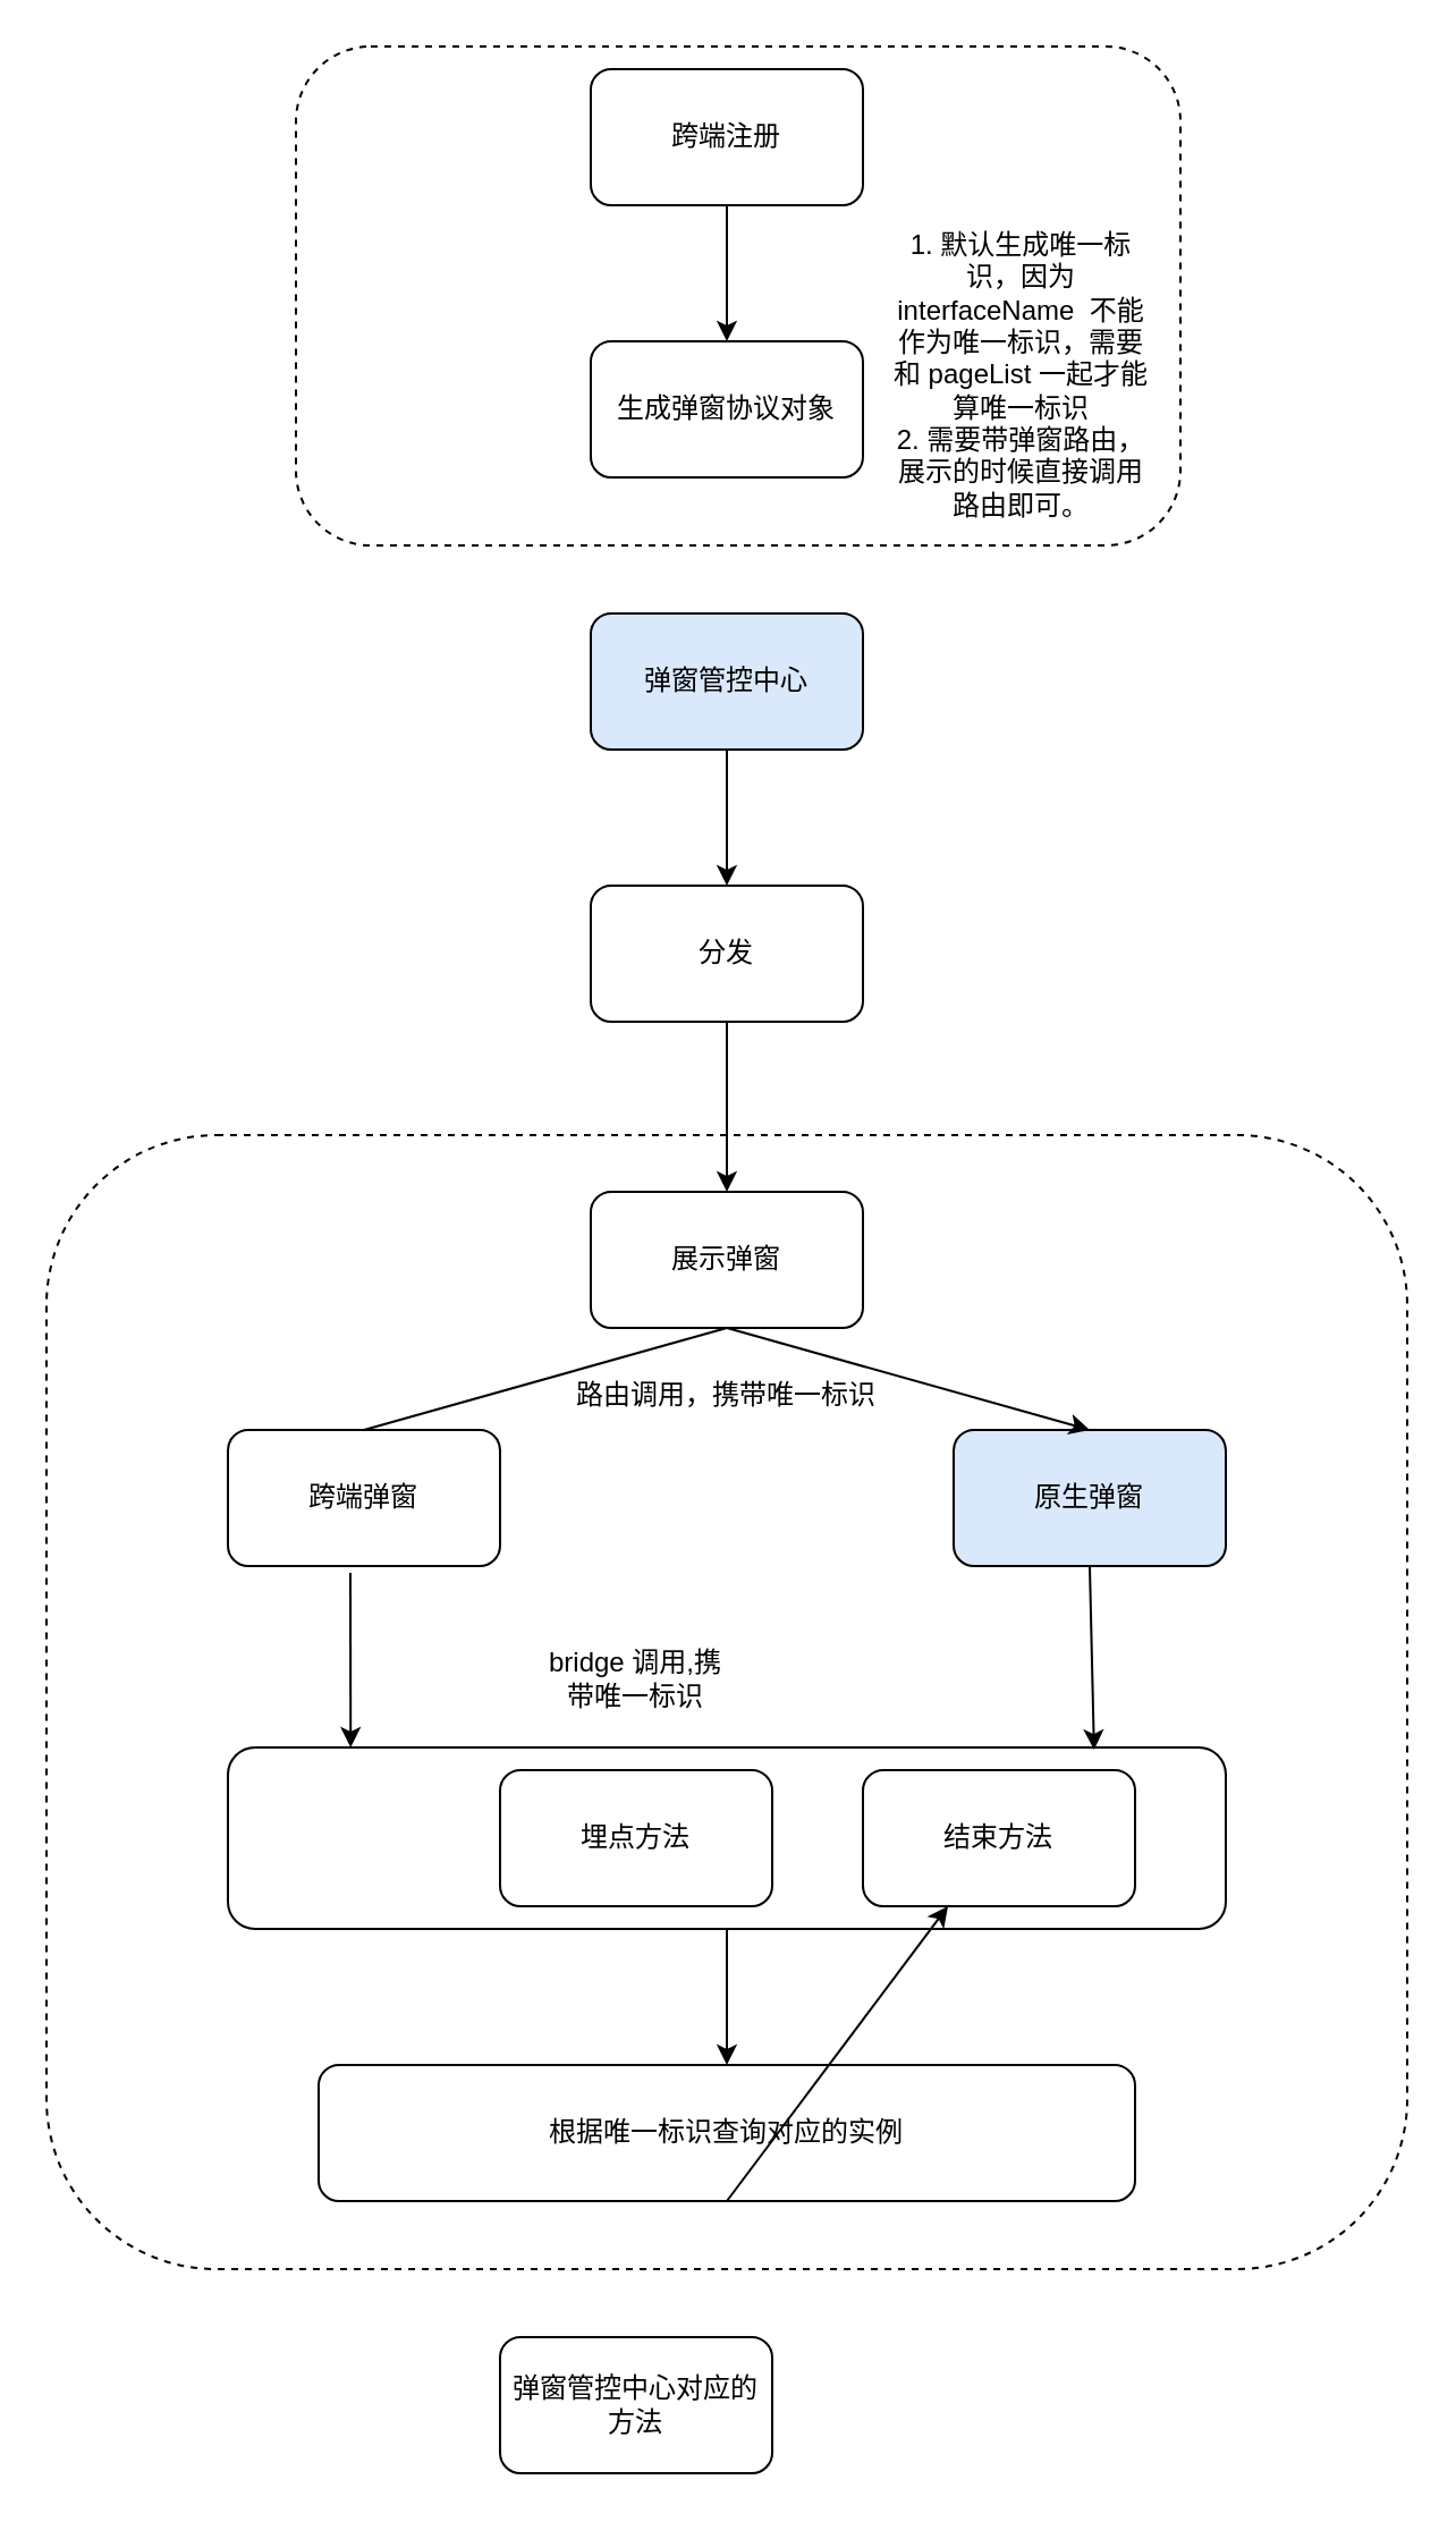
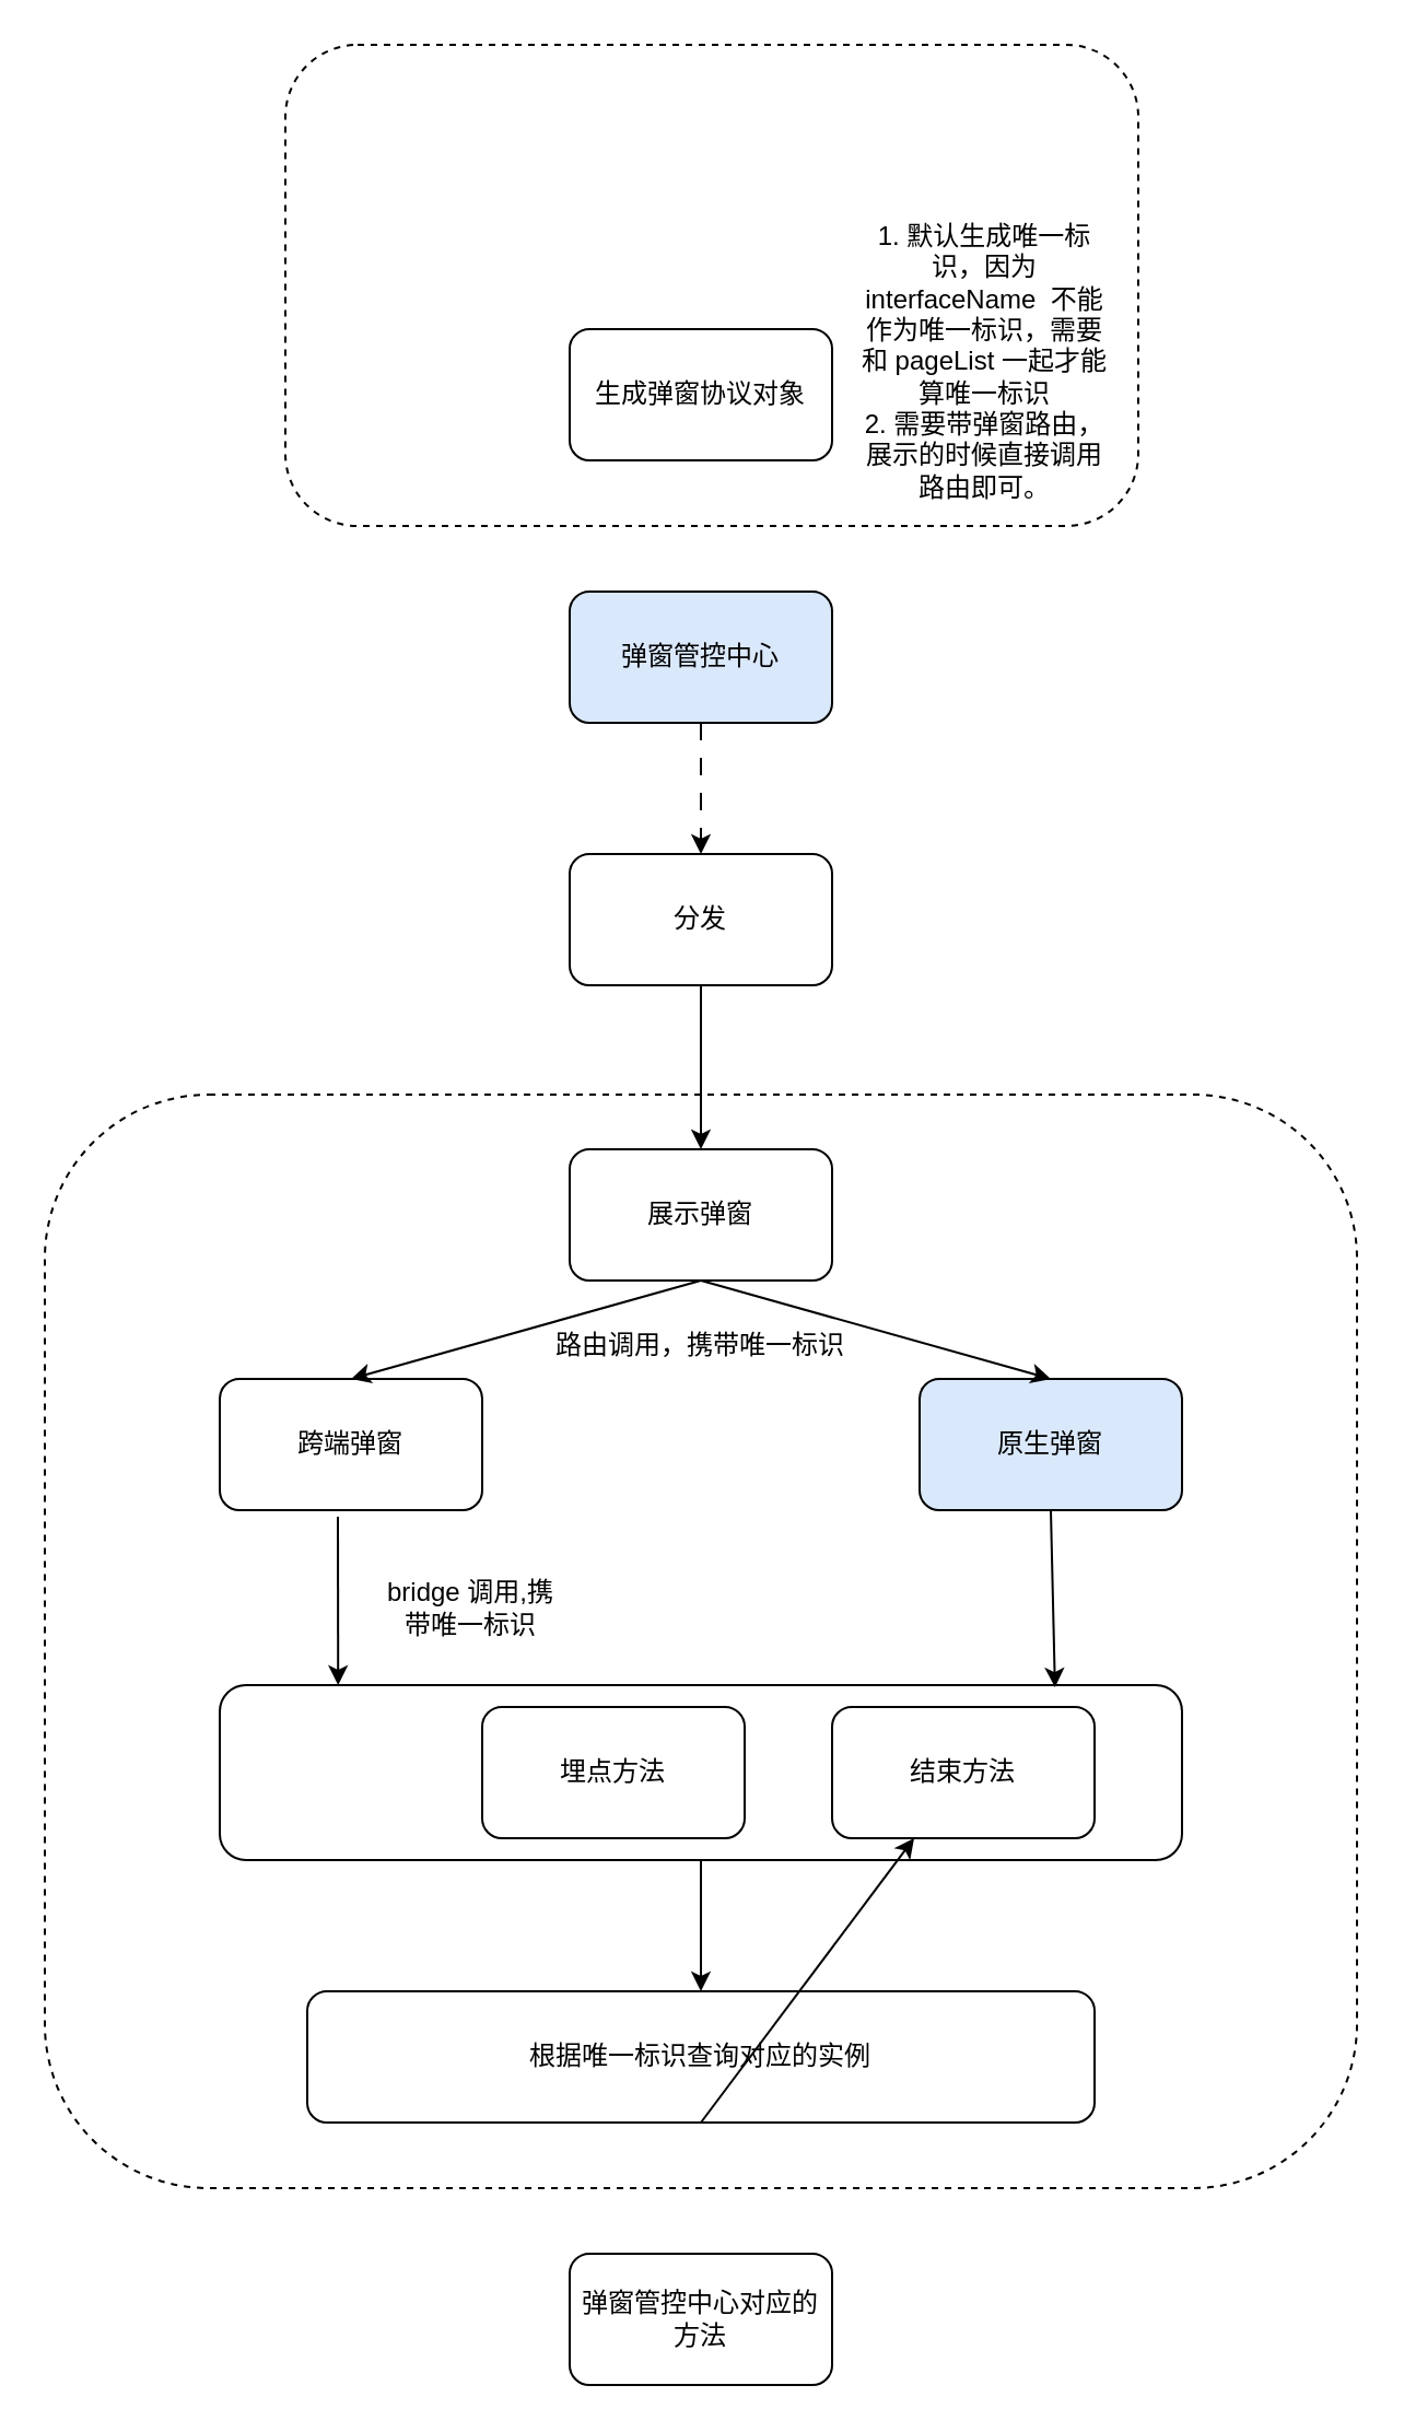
- <mxCell id="3" value="跨端注册" style="rounded=1;whiteSpace=wrap;html=1;" vertex="1" parent="1"><mxGeometry x="260" y="30" width="120" height="60" as="geometry" /></mxCell>
- <mxCell id="17" value="" style="endArrow=classic;html=1;rounded=0;exitX=0.5;exitY=1;exitDx=0;exitDy=0;" edge="1" parent="1" source="3" target="4"><mxGeometry width="50" height="50" relative="1" as="geometry"><mxPoint x="630" y="170" as="sourcePoint" /><mxPoint x="680" y="120" as="targetPoint" /></mxGeometry></mxCell>
- <mxCell id="16" value="" style="endArrow=classic;html=1;rounded=0;exitX=0.5;exitY=1;exitDx=0;exitDy=0;dashed=0;dashPattern=8 8;" edge="1" parent="1" source="5" target="9"><mxGeometry width="50" height="50" relative="1" as="geometry"><mxPoint x="610" y="150" as="sourcePoint" /><mxPoint x="660" y="100" as="targetPoint" /></mxGeometry></mxCell>
+ <mxCell id="16" value="" style="endArrow=classic;html=1;rounded=0;exitX=0.5;exitY=1;exitDx=0;exitDy=0;dashed=1;dashPattern=8 8;" edge="1" parent="1" source="5" target="9"><mxGeometry width="50" height="50" relative="1" as="geometry"><mxPoint x="610" y="150" as="sourcePoint" /><mxPoint x="660" y="100" as="targetPoint" /></mxGeometry></mxCell>
- <mxCell id="14" value="" style="endArrow=none;html=1;rounded=0;exitX=0.5;exitY=1;exitDx=0;exitDy=0;entryX=0.5;entryY=0;entryDx=0;entryDy=0;" edge="1" parent="1" source="8" target="6"><mxGeometry width="50" height="50" relative="1" as="geometry"><mxPoint x="645" y="490" as="sourcePoint" /><mxPoint x="695" y="440" as="targetPoint" /></mxGeometry></mxCell>
+ <mxCell id="14" value="" style="endArrow=classic;html=1;rounded=0;exitX=0.5;exitY=1;exitDx=0;exitDy=0;entryX=0.5;entryY=0;entryDx=0;entryDy=0;" edge="1" parent="1" source="8" target="6"><mxGeometry width="50" height="50" relative="1" as="geometry"><mxPoint x="645" y="490" as="sourcePoint" /><mxPoint x="695" y="440" as="targetPoint" /></mxGeometry></mxCell>
- <mxCell id="27" value="bridge 调用,携带唯一标识" style="text;html=1;strokeColor=none;fillColor=none;align=center;verticalAlign=middle;whiteSpace=wrap;rounded=0;" vertex="1" parent="1"><mxGeometry x="235" y="725" width="90" height="30" as="geometry" /></mxCell>
+ <mxCell id="27" value="bridge 调用,携带唯一标识" style="text;html=1;strokeColor=none;fillColor=none;align=center;verticalAlign=middle;whiteSpace=wrap;rounded=0;" vertex="1" parent="1"><mxGeometry x="170" y="720" width="90" height="30" as="geometry" /></mxCell>
- <mxCell id="13" value="弹窗管控中心对应的方法" style="rounded=1;whiteSpace=wrap;html=1;" vertex="1" parent="1"><mxGeometry x="220" y="1030" width="120" height="60" as="geometry" /></mxCell>
+ <mxCell id="13" value="弹窗管控中心对应的方法" style="rounded=1;whiteSpace=wrap;html=1;" vertex="1" parent="1"><mxGeometry x="260" y="1030" width="120" height="60" as="geometry" /></mxCell>
